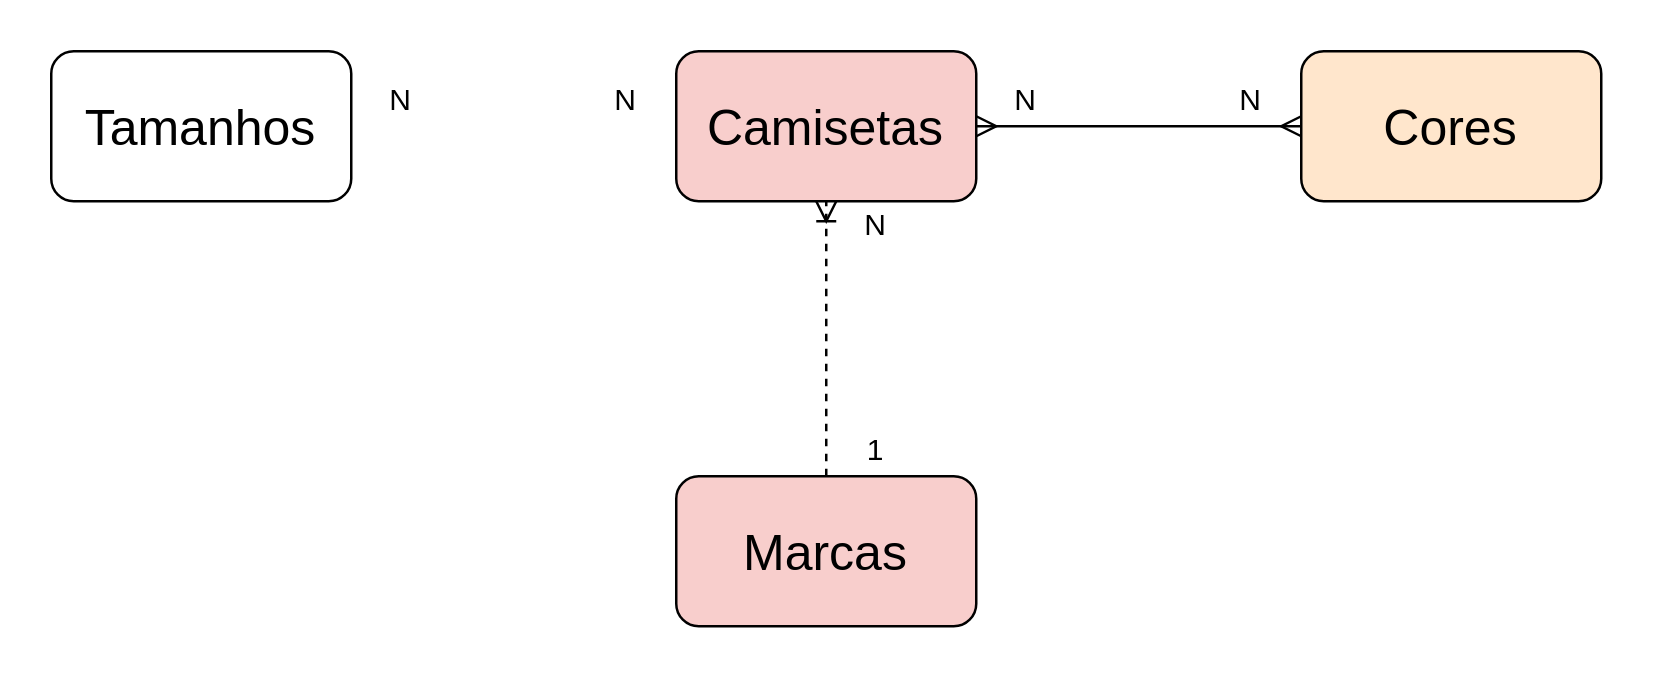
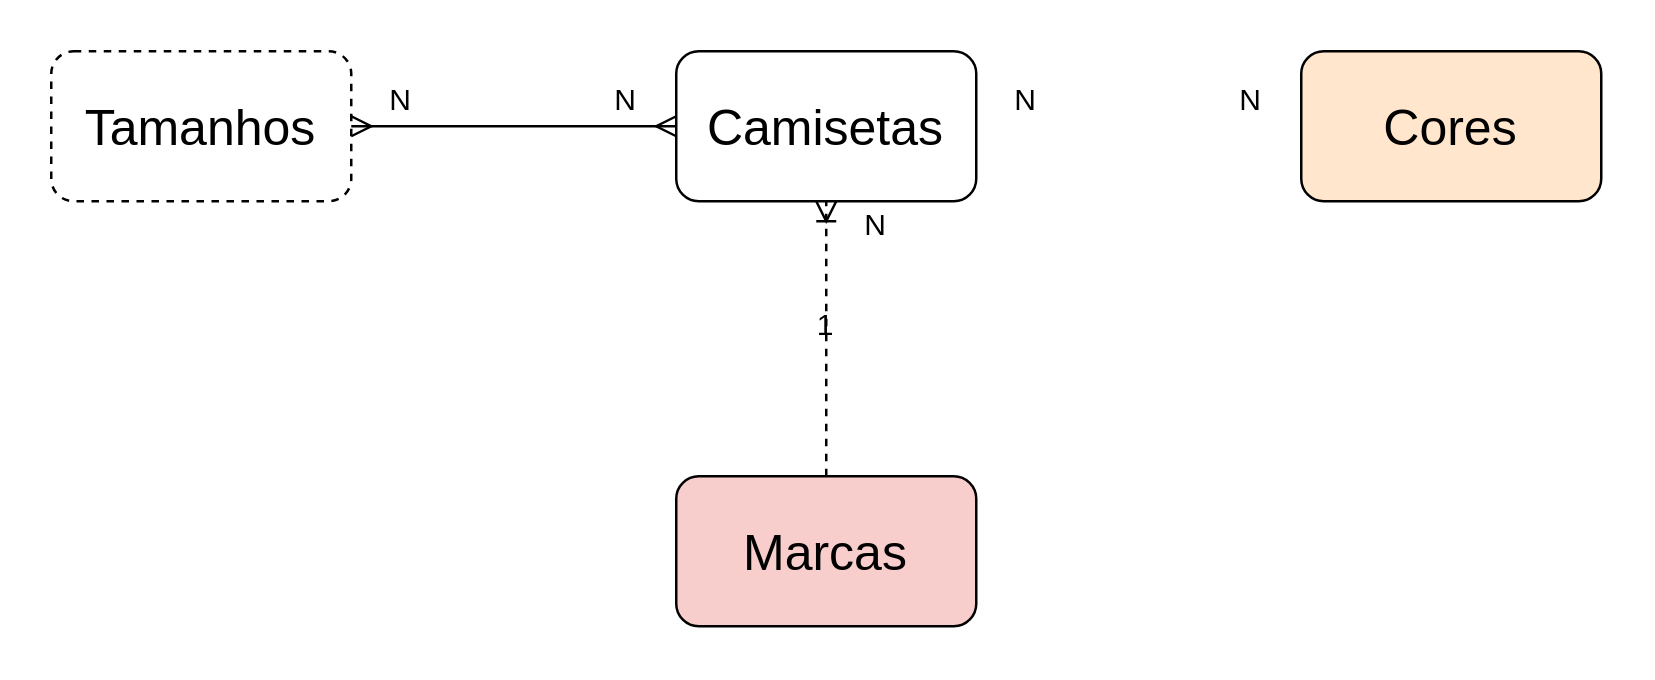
- <mxCell id="5" value="Tamanhos" style="rounded=1;whiteSpace=wrap;html=1;fontSize=20;" parent="1" vertex="1"><mxGeometry x="20" y="20" width="120" height="60" as="geometry" /></mxCell>
+ <mxCell id="5" value="Tamanhos" style="rounded=1;whiteSpace=wrap;html=1;fontSize=20;dashed=1;" parent="1" vertex="1"><mxGeometry x="20" y="20" width="120" height="60" as="geometry" /></mxCell>
+ <mxCell id="7" value="" style="fontSize=12;html=1;endArrow=ERmany;startArrow=ERmany;exitX=1;exitY=0.5;exitDx=0;exitDy=0;entryX=0;entryY=0.5;entryDx=0;entryDy=0;" parent="1" source="5" target="2" edge="1"><mxGeometry width="100" height="100" relative="1" as="geometry"><mxPoint x="160" y="330" as="sourcePoint" /><mxPoint x="260" y="230" as="targetPoint" /></mxGeometry></mxCell>
- <mxCell id="2" value="Camisetas" style="rounded=1;whiteSpace=wrap;html=1;fontSize=20;fillColor=#f8cecc;" parent="1" vertex="1"><mxGeometry x="270" y="20" width="120" height="60" as="geometry" /></mxCell>
+ <mxCell id="2" value="Camisetas" style="rounded=1;whiteSpace=wrap;html=1;fontSize=20;" parent="1" vertex="1"><mxGeometry x="270" y="20" width="120" height="60" as="geometry" /></mxCell>
- <mxCell id="8" value="" style="fontSize=12;html=1;endArrow=ERmany;startArrow=ERmany;exitX=1;exitY=0.5;exitDx=0;exitDy=0;entryX=0;entryY=0.5;entryDx=0;entryDy=0;" parent="1" source="2" target="4" edge="1"><mxGeometry width="100" height="100" relative="1" as="geometry"><mxPoint x="350" y="20" as="sourcePoint" /><mxPoint x="490" y="20" as="targetPoint" /></mxGeometry></mxCell>
- <mxCell id="9" value="1" style="text;html=1;strokeColor=none;fillColor=none;align=center;verticalAlign=middle;whiteSpace=wrap;rounded=0;" vertex="1" parent="1"><mxGeometry x="330" y="170" width="40" height="20" as="geometry" /></mxCell>
+ <mxCell id="9" value="1" style="text;html=1;strokeColor=none;fillColor=none;align=center;verticalAlign=middle;whiteSpace=wrap;rounded=0;" vertex="1" parent="1"><mxGeometry x="310" y="120" width="40" height="20" as="geometry" /></mxCell>
